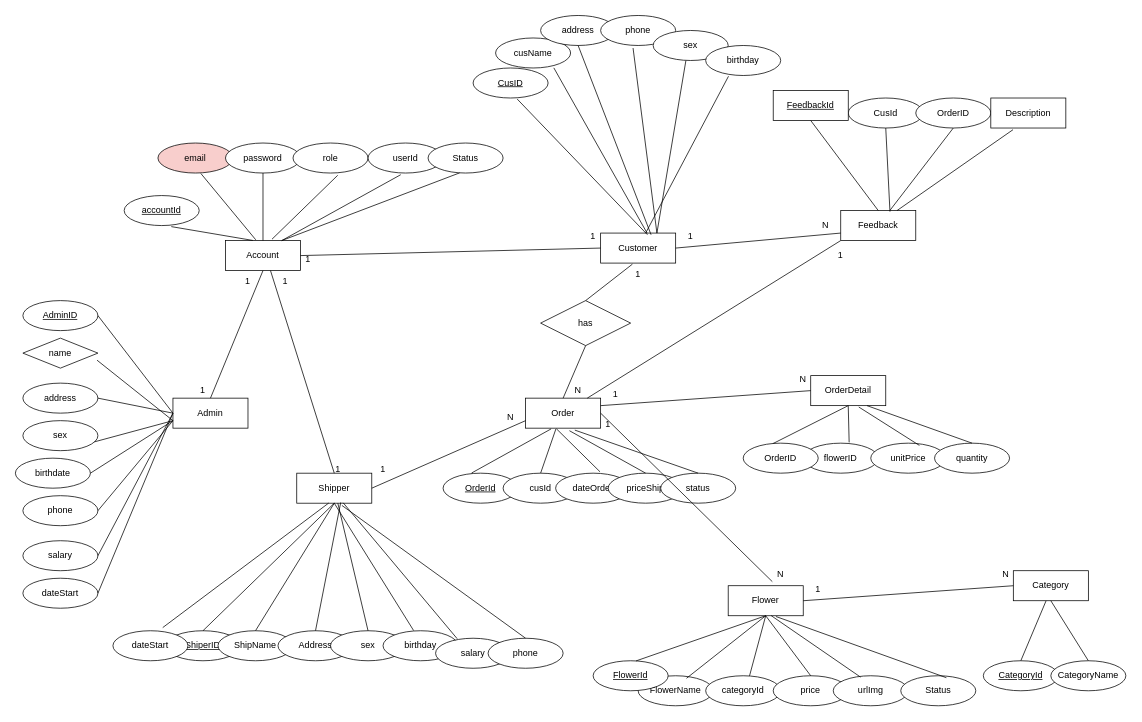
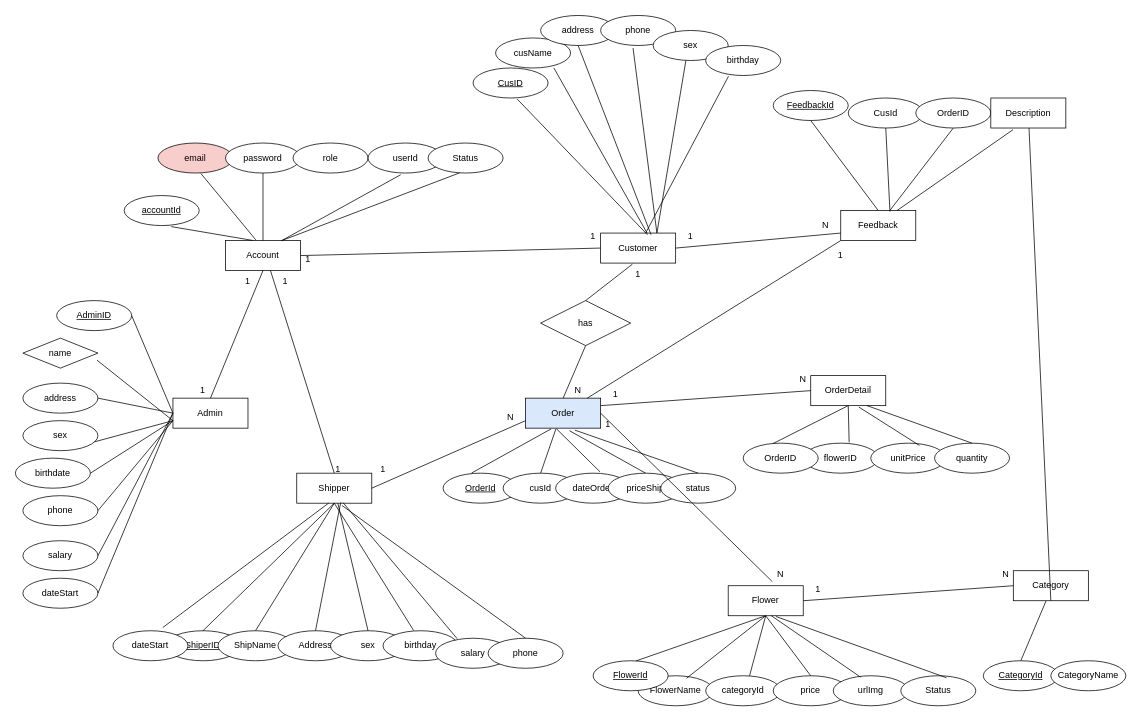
- <mxCell id="127" value="FeedbackId" style="whiteSpace=wrap;html=1;align=center;fontStyle=4;rounded=0;" vertex="1" parent="1"><mxGeometry x="1030" y="120" width="100" height="40" as="geometry" /></mxCell>
+ <mxCell id="127" value="FeedbackId" style="ellipse;whiteSpace=wrap;html=1;align=center;fontStyle=4;" vertex="1" parent="1"><mxGeometry x="1030" y="120" width="100" height="40" as="geometry" /></mxCell>
- <mxCell id="10" value="" style="endArrow=none;html=1;rounded=0;entryX=0.596;entryY=1.075;entryDx=0;entryDy=0;entryPerimeter=0;exitX=0.62;exitY=-0.045;exitDx=0;exitDy=0;exitPerimeter=0;" parent="1" source="3" target="6" edge="1"><mxGeometry relative="1" as="geometry"><mxPoint x="380" y="290" as="sourcePoint" /><mxPoint x="540" y="290" as="targetPoint" /></mxGeometry></mxCell>
- <mxCell id="16" value="AdminID" style="ellipse;whiteSpace=wrap;html=1;align=center;fontStyle=4;" parent="1" vertex="1"><mxGeometry x="30" y="400" width="100" height="40" as="geometry" /></mxCell>
+ <mxCell id="16" value="AdminID" style="ellipse;whiteSpace=wrap;html=1;align=center;fontStyle=4;" parent="1" vertex="1"><mxGeometry x="75" y="400" width="100" height="40" as="geometry" /></mxCell>
- <mxCell id="78" value="Order" style="whiteSpace=wrap;html=1;align=center;" parent="1" vertex="1"><mxGeometry x="700" y="530" width="100" height="40" as="geometry" /></mxCell>
+ <mxCell id="78" value="Order" style="whiteSpace=wrap;html=1;align=center;fillColor=#dae8fc;" parent="1" vertex="1"><mxGeometry x="700" y="530" width="100" height="40" as="geometry" /></mxCell>
- <mxCell id="77" value="" style="endArrow=none;html=1;rounded=0;entryX=0.5;entryY=0;entryDx=0;entryDy=0;exitX=0.5;exitY=1;exitDx=0;exitDy=0;" parent="1" source="68" target="70" edge="1"><mxGeometry relative="1" as="geometry"><mxPoint x="1410" y="800" as="sourcePoint" /><mxPoint x="1600" y="850" as="targetPoint" /></mxGeometry></mxCell>
+ <mxCell id="77" value="" style="endArrow=none;html=1;rounded=0;exitX=0.5;exitY=1;exitDx=0;exitDy=0;" parent="1" source="68" target="129" edge="1"><mxGeometry relative="1" as="geometry"><mxPoint x="1410" y="800" as="sourcePoint" /><mxPoint x="1600" y="850" as="targetPoint" /></mxGeometry></mxCell>
